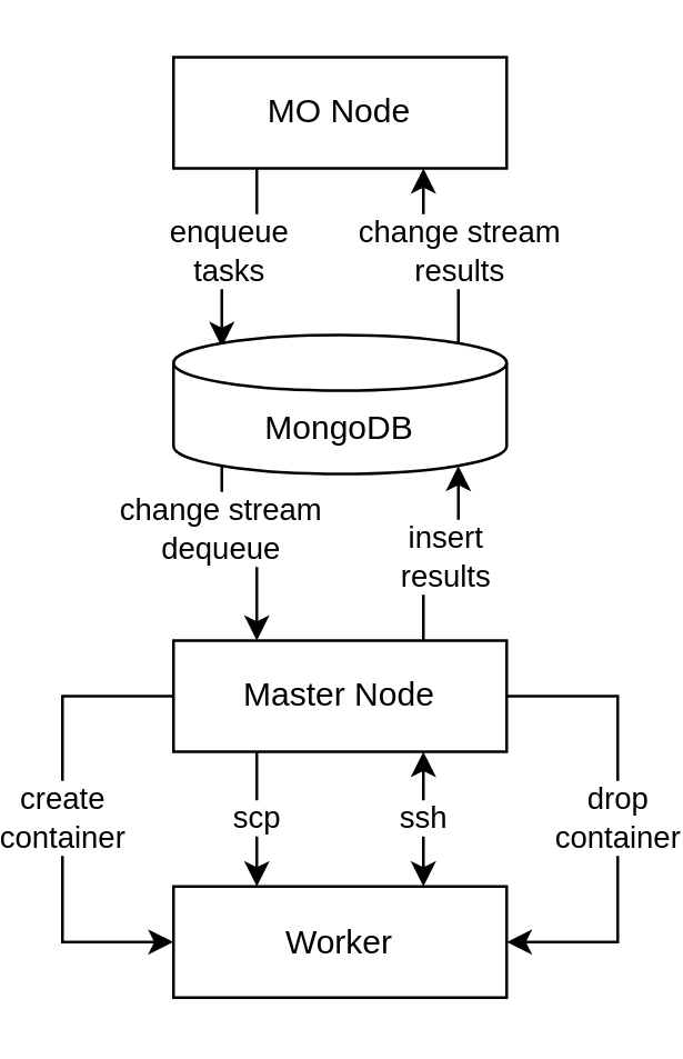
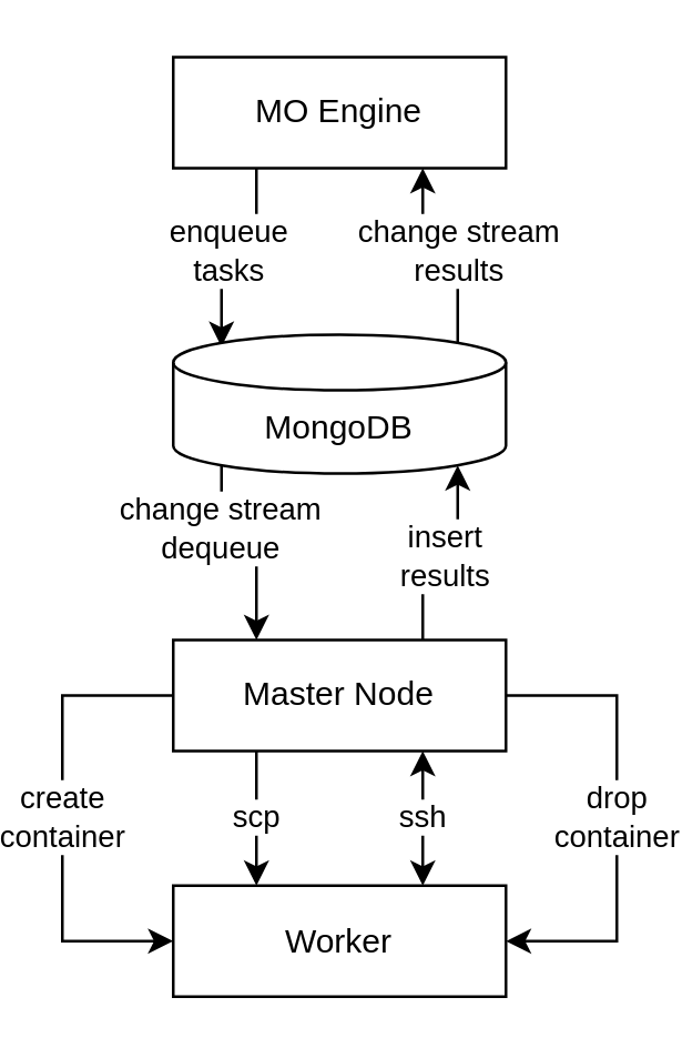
- <mxCell id="3" value="MO Node" style="rounded=0;whiteSpace=wrap;html=1;" parent="1" vertex="1"><mxGeometry x="60" y="20" width="120" height="40" as="geometry" /></mxCell>
+ <mxCell id="3" value="MO Engine" style="rounded=0;whiteSpace=wrap;html=1;" parent="1" vertex="1"><mxGeometry x="60" y="20" width="120" height="40" as="geometry" /></mxCell>
